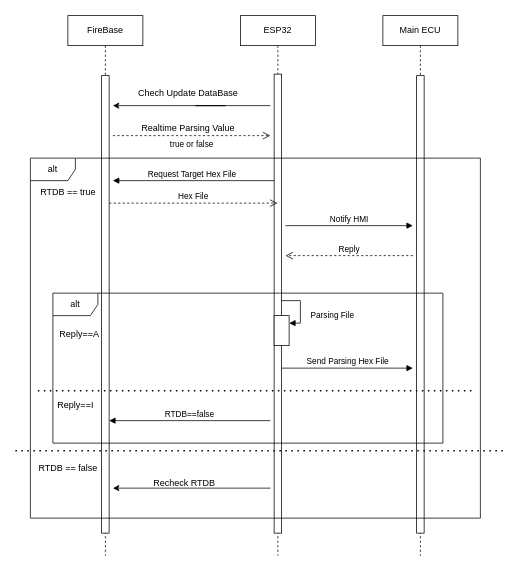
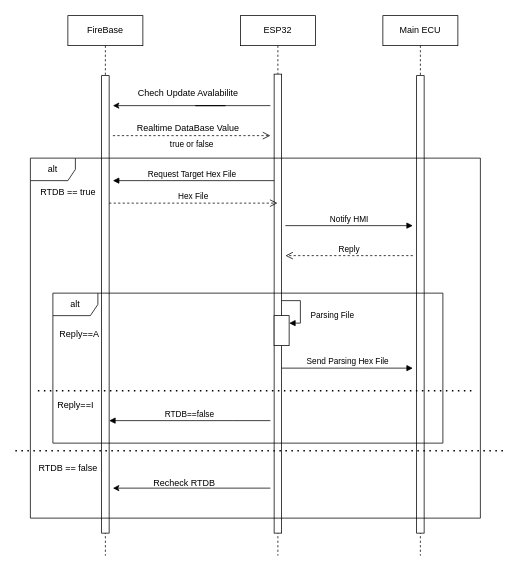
- <mxCell id="11" value="Chech Update DataBase" style="text;html=1;align=center;verticalAlign=middle;resizable=0;points=[];autosize=1;strokeColor=none;fillColor=none;" parent="1" vertex="1"><mxGeometry x="170" y="108" width="160" height="30" as="geometry" /></mxCell>
+ <mxCell id="11" value="Chech Update Avalabilite" style="text;html=1;align=center;verticalAlign=middle;resizable=0;points=[];autosize=1;strokeColor=none;fillColor=none;" parent="1" vertex="1"><mxGeometry x="170" y="108" width="160" height="30" as="geometry" /></mxCell>
- <mxCell id="12" value="Realtime Parsing Value" style="text;html=1;align=center;verticalAlign=middle;resizable=0;points=[];autosize=1;strokeColor=none;fillColor=none;" parent="1" vertex="1"><mxGeometry x="170" y="155" width="160" height="30" as="geometry" /></mxCell>
+ <mxCell id="12" value="Realtime DataBase Value" style="text;html=1;align=center;verticalAlign=middle;resizable=0;points=[];autosize=1;strokeColor=none;fillColor=none;" parent="1" vertex="1"><mxGeometry x="170" y="155" width="160" height="30" as="geometry" /></mxCell>
